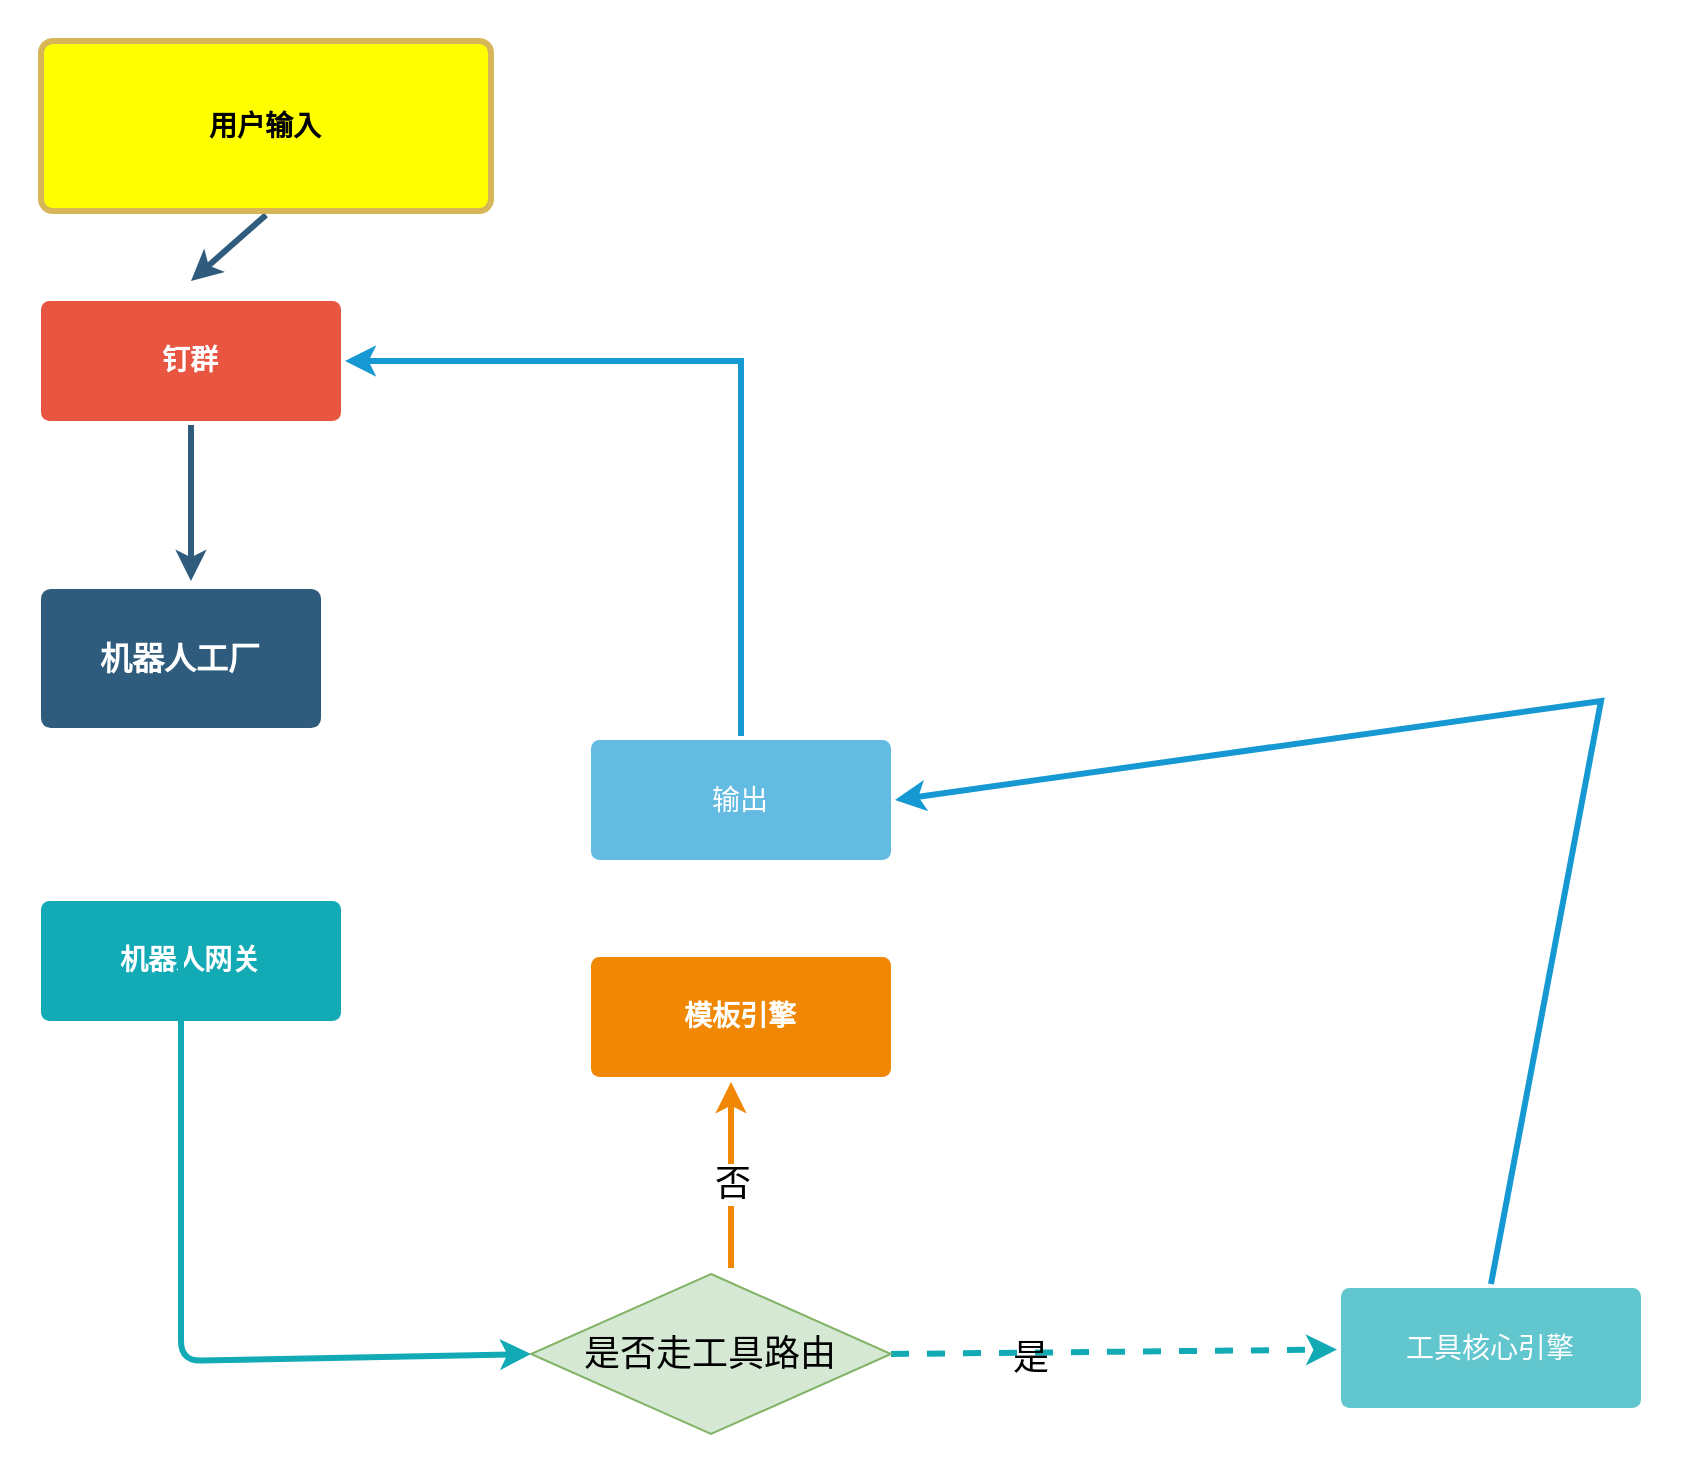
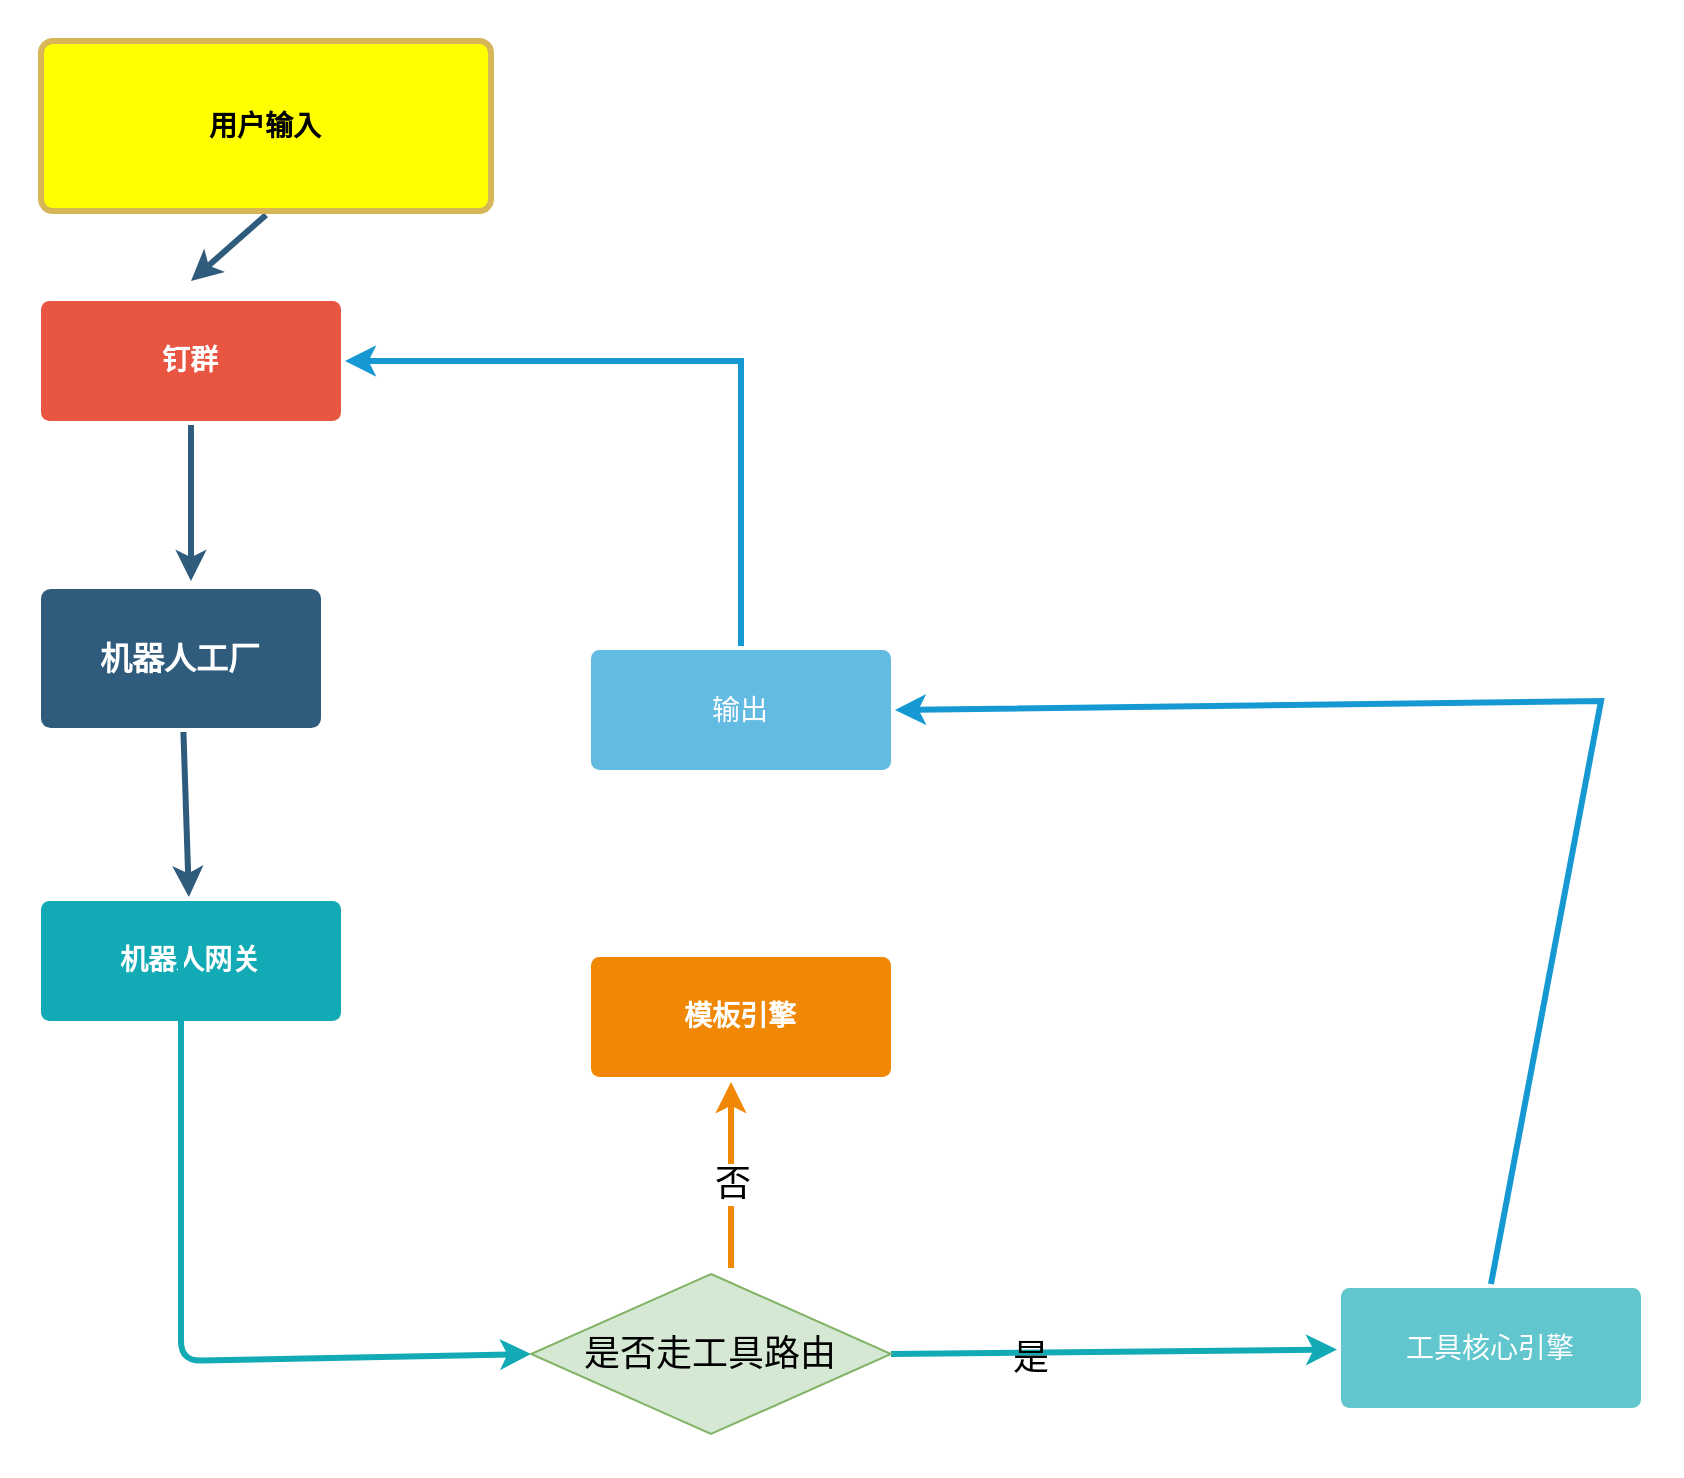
- <mxCell id="7" value="输出" style="rounded=1;whiteSpace=wrap;html=1;shadow=0;labelBackgroundColor=none;strokeColor=none;strokeWidth=3;fillColor=#64bbe2;fontFamily=Helvetica;fontSize=14;fontColor=#FFFFFF;align=center;spacing=5;arcSize=7;perimeterSpacing=2;" parent="1" vertex="1"><mxGeometry x="295" y="369.5" width="150" height="60" as="geometry" /></mxCell>
+ <mxCell id="7" value="输出" style="rounded=1;whiteSpace=wrap;html=1;shadow=0;labelBackgroundColor=none;strokeColor=none;strokeWidth=3;fillColor=#64bbe2;fontFamily=Helvetica;fontSize=14;fontColor=#FFFFFF;align=center;spacing=5;arcSize=7;perimeterSpacing=2;" parent="1" vertex="1"><mxGeometry x="295" y="324.5" width="150" height="60" as="geometry" /></mxCell>
+ <mxCell id="2" value="" style="edgeStyle=none;rounded=0;jumpStyle=none;html=1;shadow=0;labelBackgroundColor=none;startArrow=none;startFill=0;endArrow=classic;endFill=1;jettySize=auto;orthogonalLoop=1;strokeColor=#2F5B7C;strokeWidth=3;fontFamily=Helvetica;fontSize=16;fontColor=#23445D;spacing=5;" parent="1" source="4" target="9" edge="1"><mxGeometry relative="1" as="geometry" /></mxCell>
- <mxCell id="12" value="" style="edgeStyle=none;rounded=1;jumpStyle=none;html=1;shadow=0;labelBackgroundColor=none;startArrow=none;startFill=0;jettySize=auto;orthogonalLoop=1;strokeColor=#12AAB5;strokeWidth=3;fontFamily=Helvetica;fontSize=14;fontColor=#FFFFFF;spacing=5;fontStyle=1;fillColor=#b0e3e6;exitX=1;exitY=0.5;exitDx=0;exitDy=0;dashed=1;" parent="1" source="13" target="11" edge="1"><mxGeometry relative="1" as="geometry" /></mxCell>
+ <mxCell id="12" value="" style="edgeStyle=none;rounded=1;jumpStyle=none;html=1;shadow=0;labelBackgroundColor=none;startArrow=none;startFill=0;jettySize=auto;orthogonalLoop=1;strokeColor=#12AAB5;strokeWidth=3;fontFamily=Helvetica;fontSize=14;fontColor=#FFFFFF;spacing=5;fontStyle=1;fillColor=#b0e3e6;exitX=1;exitY=0.5;exitDx=0;exitDy=0;" parent="1" source="13" target="11" edge="1"><mxGeometry relative="1" as="geometry" /></mxCell>
